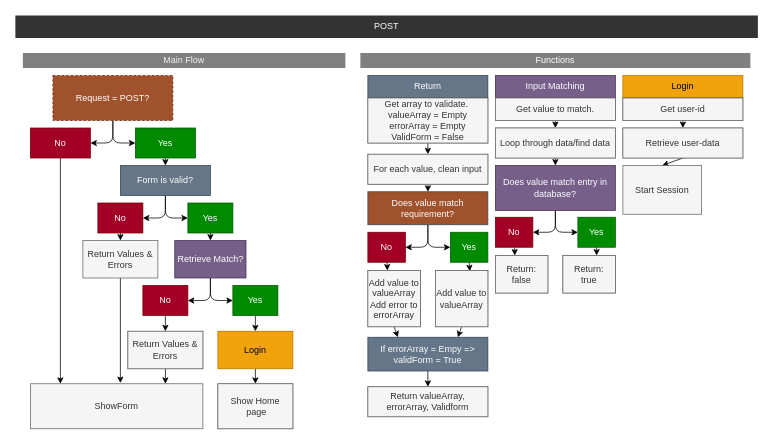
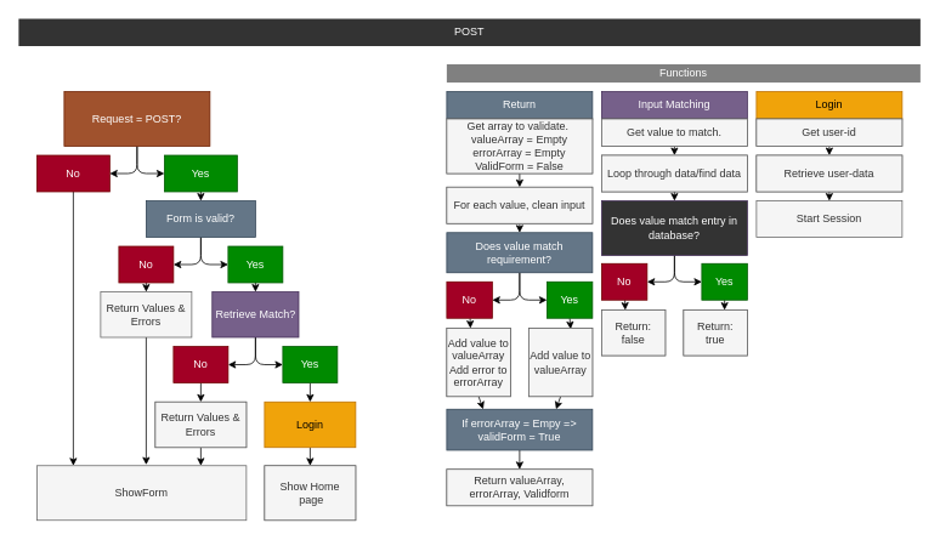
- <mxCell id="49" value="Main Flow" style="whiteSpace=wrap;html=1;strokeWidth=2;fillColor=#808080;strokeColor=none;fontColor=#F0F0F0;" vertex="1" parent="1"><mxGeometry x="30" y="70" width="430" height="20" as="geometry" /></mxCell>
- <mxCell id="72" value="Functions" style="whiteSpace=wrap;html=1;strokeWidth=2;fillColor=#808080;strokeColor=none;fontColor=#FFFFFF;" vertex="1" parent="1"><mxGeometry x="480" y="70" width="520" height="20" as="geometry" /></mxCell>
+ <mxCell id="72" value="Functions" style="whiteSpace=wrap;html=1;strokeWidth=2;fillColor=#808080;strokeColor=none;fontColor=#FFFFFF;" vertex="1" parent="1"><mxGeometry x="490" y="70" width="520" height="20" as="geometry" /></mxCell>
- <mxCell id="5" value="Request = POST?" style="whiteSpace=wrap;html=1;fillColor=#a0522d;fontColor=#ffffff;strokeColor=#6D1F00;dashed=1;" vertex="1" parent="1"><mxGeometry x="70" y="100" width="160" height="60" as="geometry" /></mxCell>
+ <mxCell id="5" value="Request = POST?" style="whiteSpace=wrap;html=1;fillColor=#a0522d;fontColor=#ffffff;strokeColor=#6D1F00;" vertex="1" parent="1"><mxGeometry x="70" y="100" width="160" height="60" as="geometry" /></mxCell>
- <mxCell id="59" value="Does value match entry in database?" style="whiteSpace=wrap;html=1;fillColor=#76608a;fontColor=#ffffff;strokeColor=#432D57;" vertex="1" parent="1"><mxGeometry x="660" y="220" width="160" height="60" as="geometry" /></mxCell>
+ <mxCell id="59" value="Does value match entry in database?" style="whiteSpace=wrap;html=1;fillColor=#333333;fontColor=#ffffff;strokeColor=#432D57;" vertex="1" parent="1"><mxGeometry x="660" y="220" width="160" height="60" as="geometry" /></mxCell>
- <mxCell id="71" value="Start Session" style="whiteSpace=wrap;html=1;fillColor=#f5f5f5;fontColor=#333333;strokeColor=#666666;" vertex="1" parent="1"><mxGeometry x="830" y="220" width="105" height="65" as="geometry" /></mxCell>
+ <mxCell id="71" value="Start Session" style="whiteSpace=wrap;html=1;fillColor=#f5f5f5;fontColor=#333333;strokeColor=#666666;" vertex="1" parent="1"><mxGeometry x="830" y="220" width="160" height="40" as="geometry" /></mxCell>
- <mxCell id="28" value="Does value match requirement?" style="whiteSpace=wrap;html=1;fillColor=#a0522d;fontColor=#ffffff;strokeColor=#314354;" vertex="1" parent="1"><mxGeometry x="490" y="255" width="160" height="44" as="geometry" /></mxCell>
+ <mxCell id="28" value="Does value match requirement?" style="whiteSpace=wrap;html=1;fillColor=#647687;fontColor=#ffffff;strokeColor=#314354;" vertex="1" parent="1"><mxGeometry x="490" y="255" width="160" height="44" as="geometry" /></mxCell>
